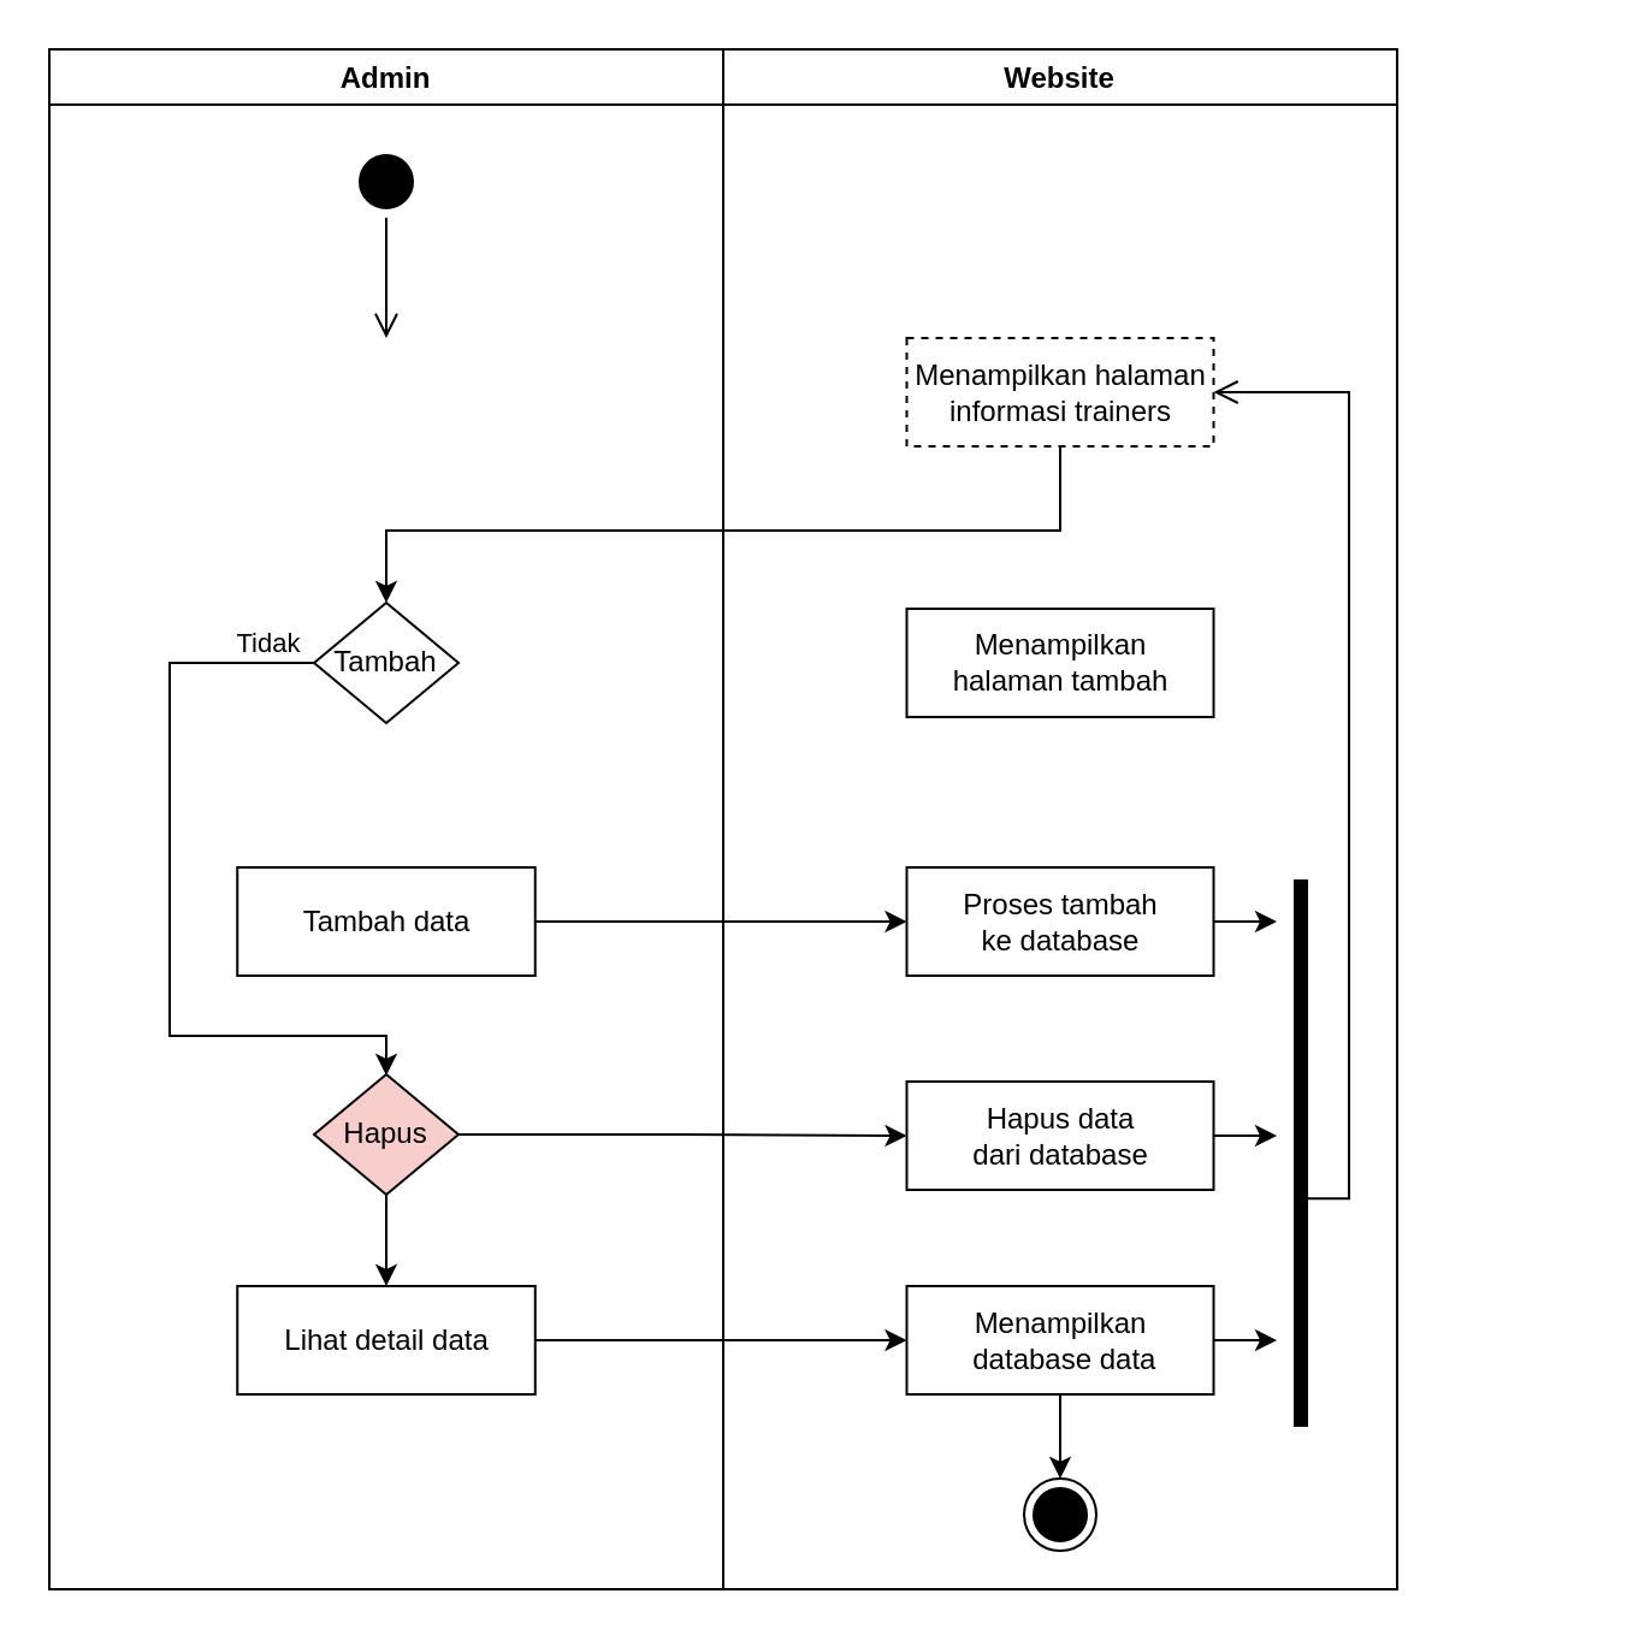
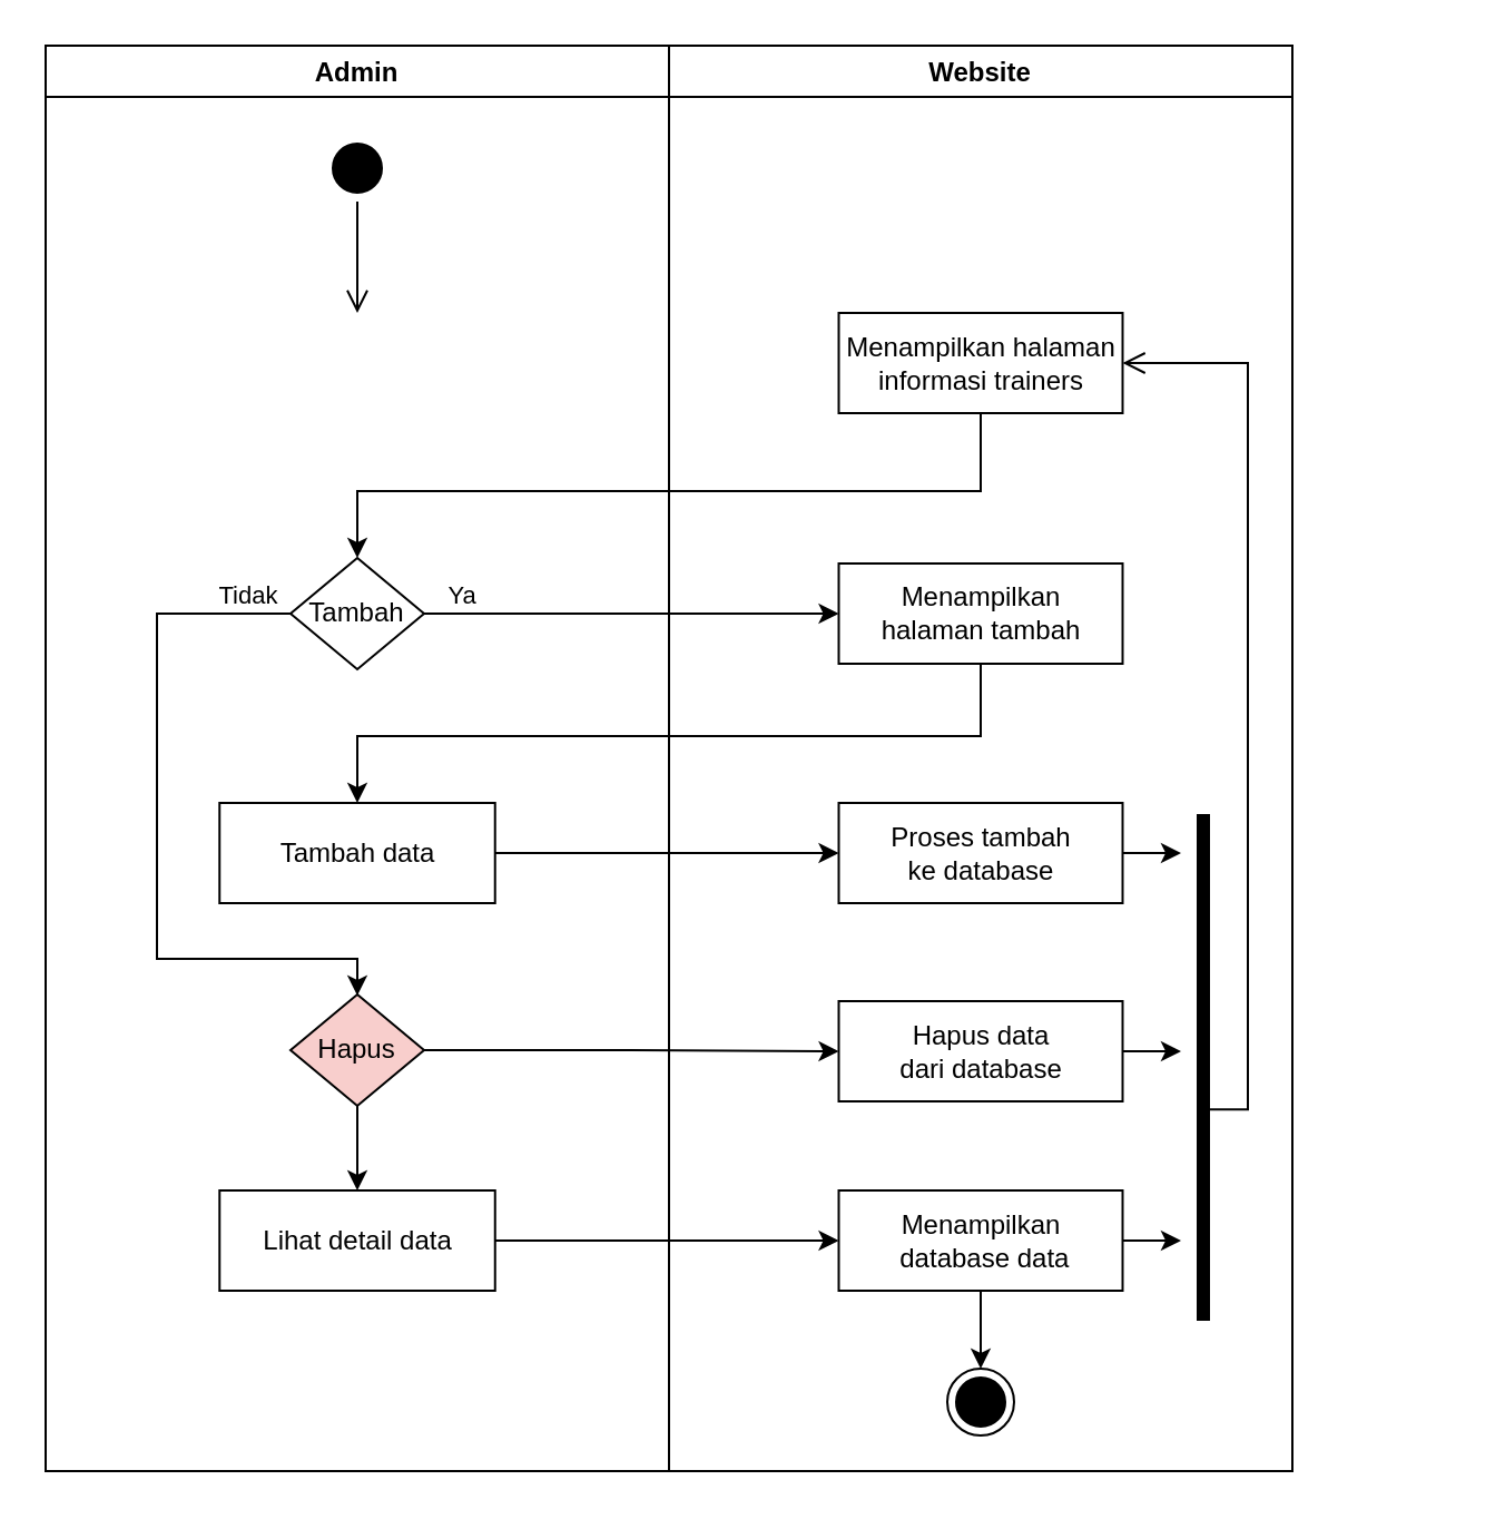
- <mxCell id="3" value="Menampilkan halaman&lt;br&gt;informasi trainers" style="html=1;strokeColor=#000000;fillColor=default;dashed=1;" parent="2" vertex="1"><mxGeometry x="76.25" y="120" width="127.5" height="45" as="geometry" /></mxCell>
+ <mxCell id="3" value="Menampilkan halaman&lt;br&gt;informasi trainers" style="html=1;strokeColor=#000000;fillColor=default;" parent="2" vertex="1"><mxGeometry x="76.25" y="120" width="127.5" height="45" as="geometry" /></mxCell>
+ <mxCell id="23" style="edgeStyle=orthogonalEdgeStyle;rounded=0;orthogonalLoop=1;jettySize=auto;html=1;exitX=1;exitY=0.5;exitDx=0;exitDy=0;entryX=0;entryY=0.5;entryDx=0;entryDy=0;" parent="1" source="16" target="5" edge="1"><mxGeometry relative="1" as="geometry" /></mxCell>
+ <mxCell id="24" value="Ya" style="edgeLabel;html=1;align=center;verticalAlign=middle;resizable=0;points=[];" parent="23" connectable="0" vertex="1"><mxGeometry x="-0.815" y="2" relative="1" as="geometry"><mxPoint y="-7" as="offset" /></mxGeometry></mxCell>
+ <mxCell id="25" style="edgeStyle=orthogonalEdgeStyle;rounded=0;orthogonalLoop=1;jettySize=auto;html=1;exitX=0.5;exitY=1;exitDx=0;exitDy=0;entryX=0.5;entryY=0;entryDx=0;entryDy=0;" parent="1" source="5" target="17" edge="1"><mxGeometry relative="1" as="geometry"><Array as="points"><mxPoint x="440" y="330" /><mxPoint x="160" y="330" /></Array></mxGeometry></mxCell>
